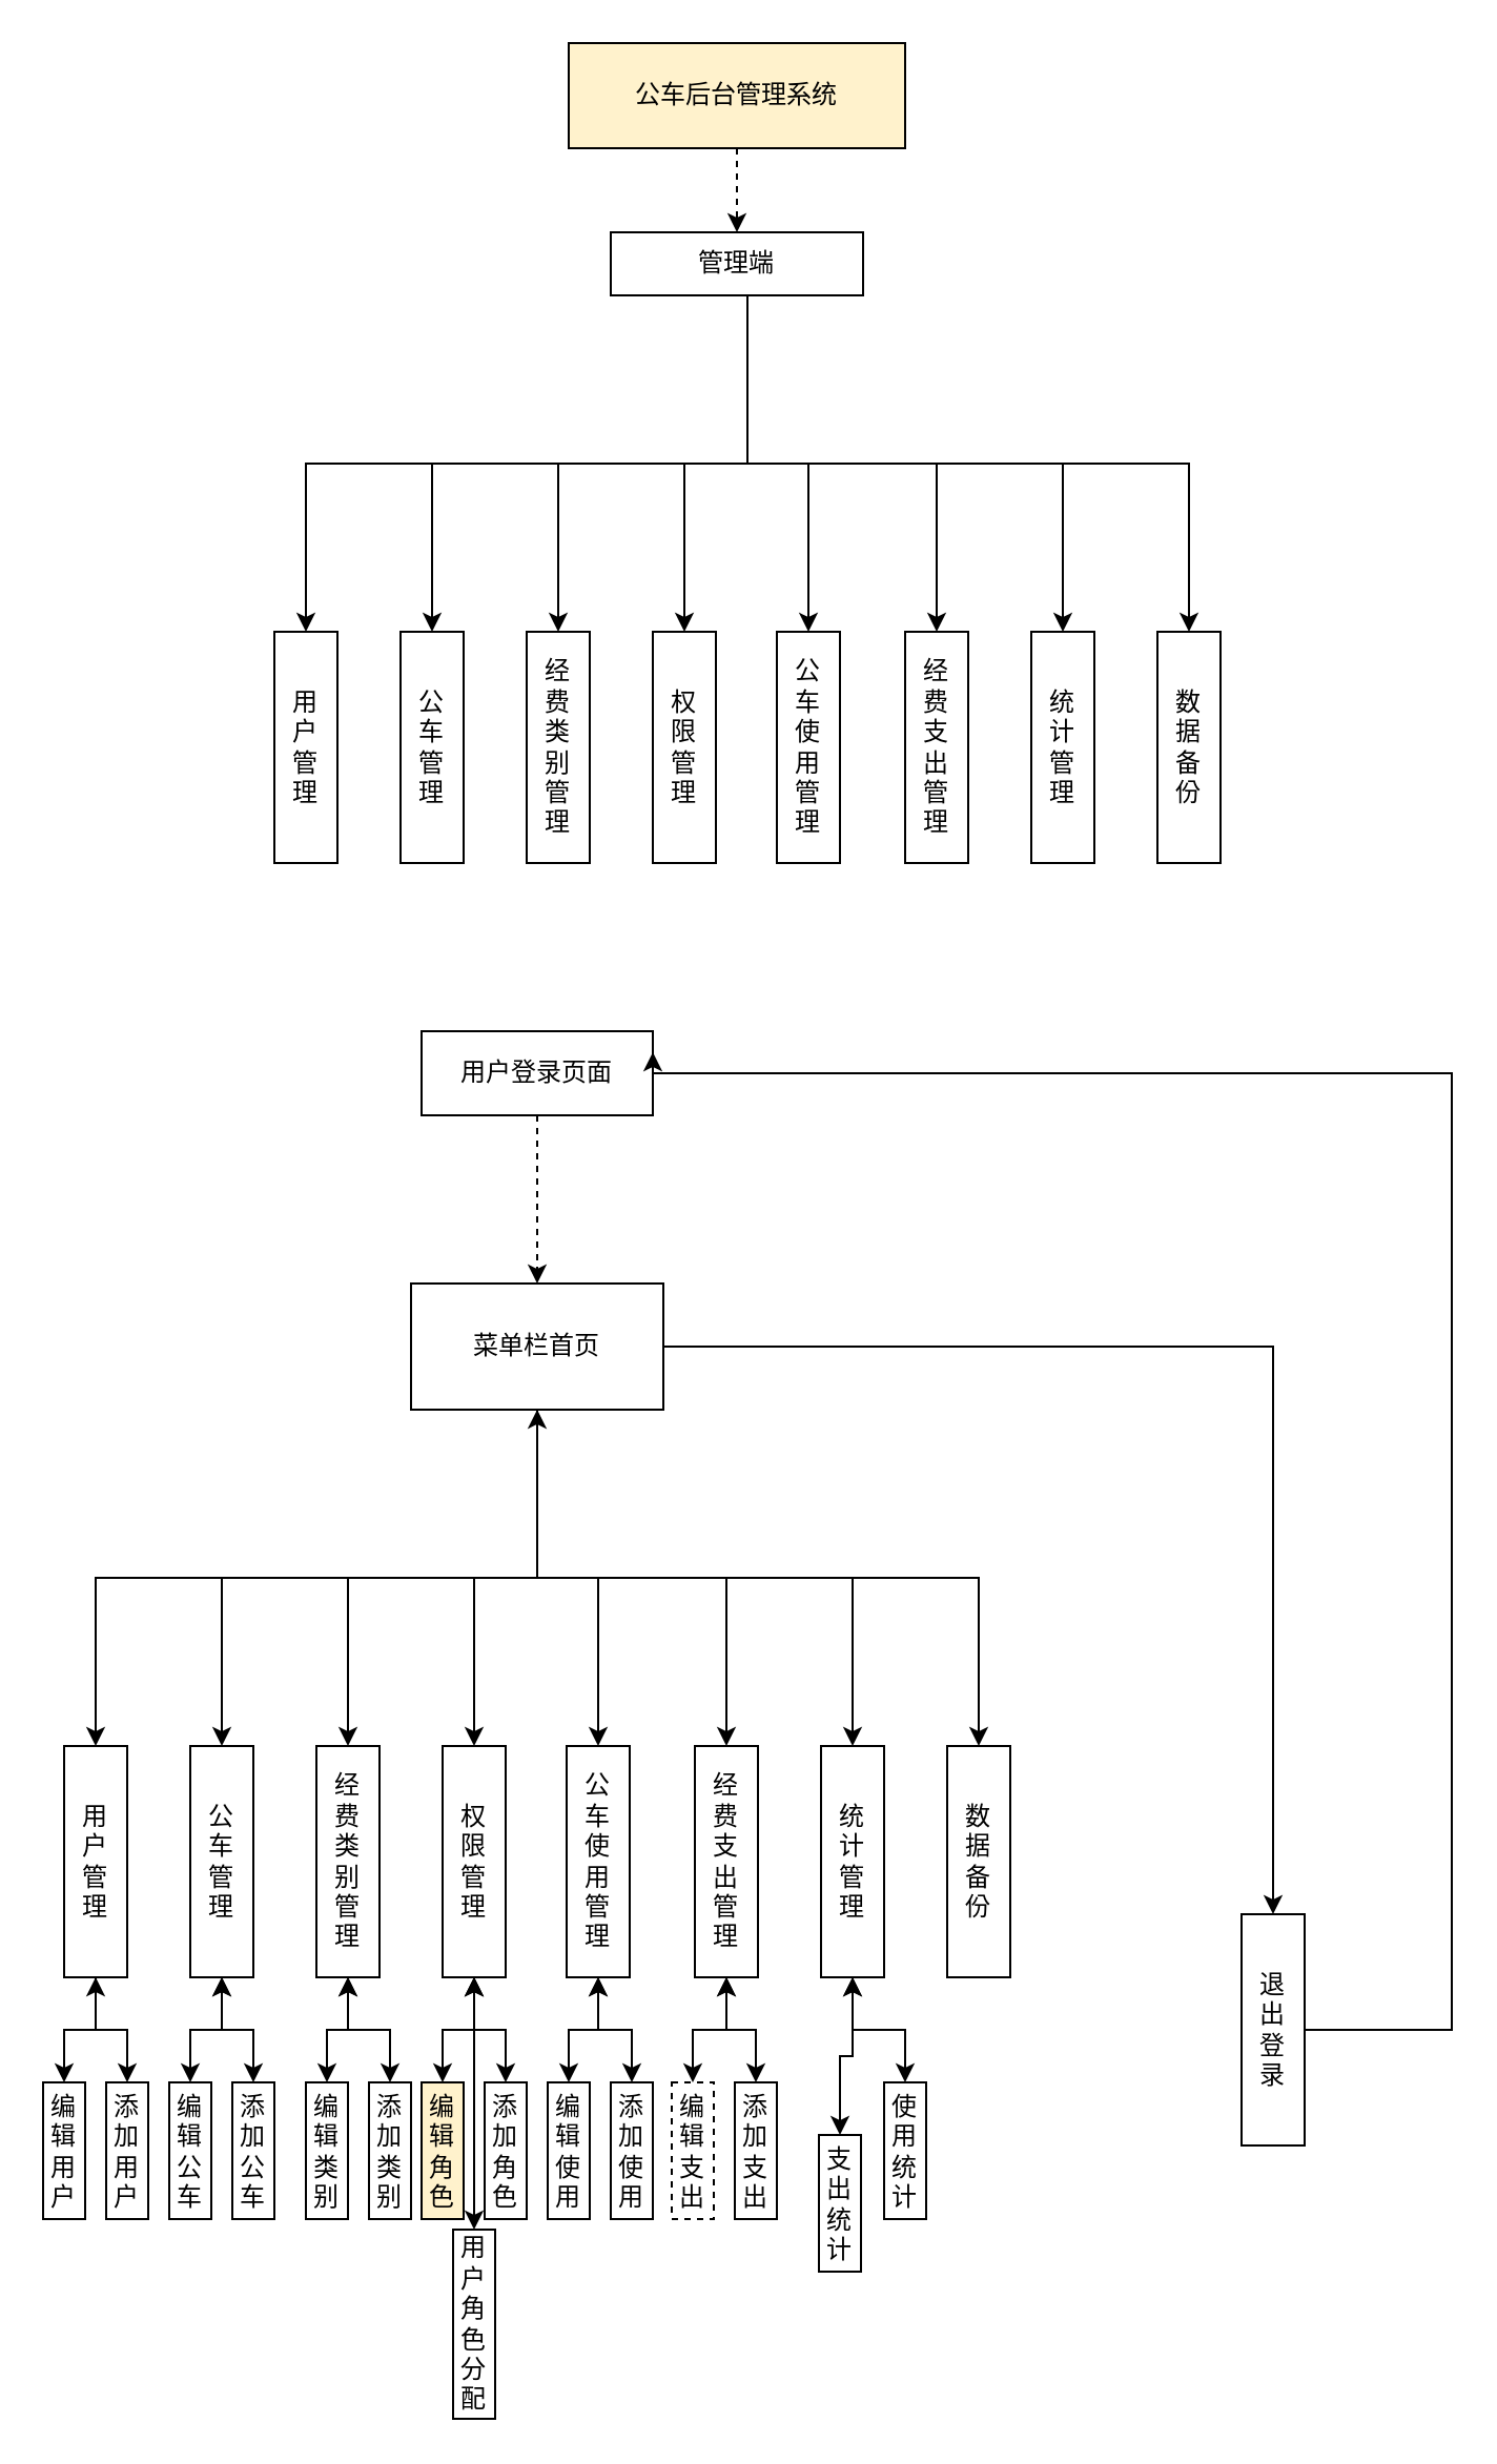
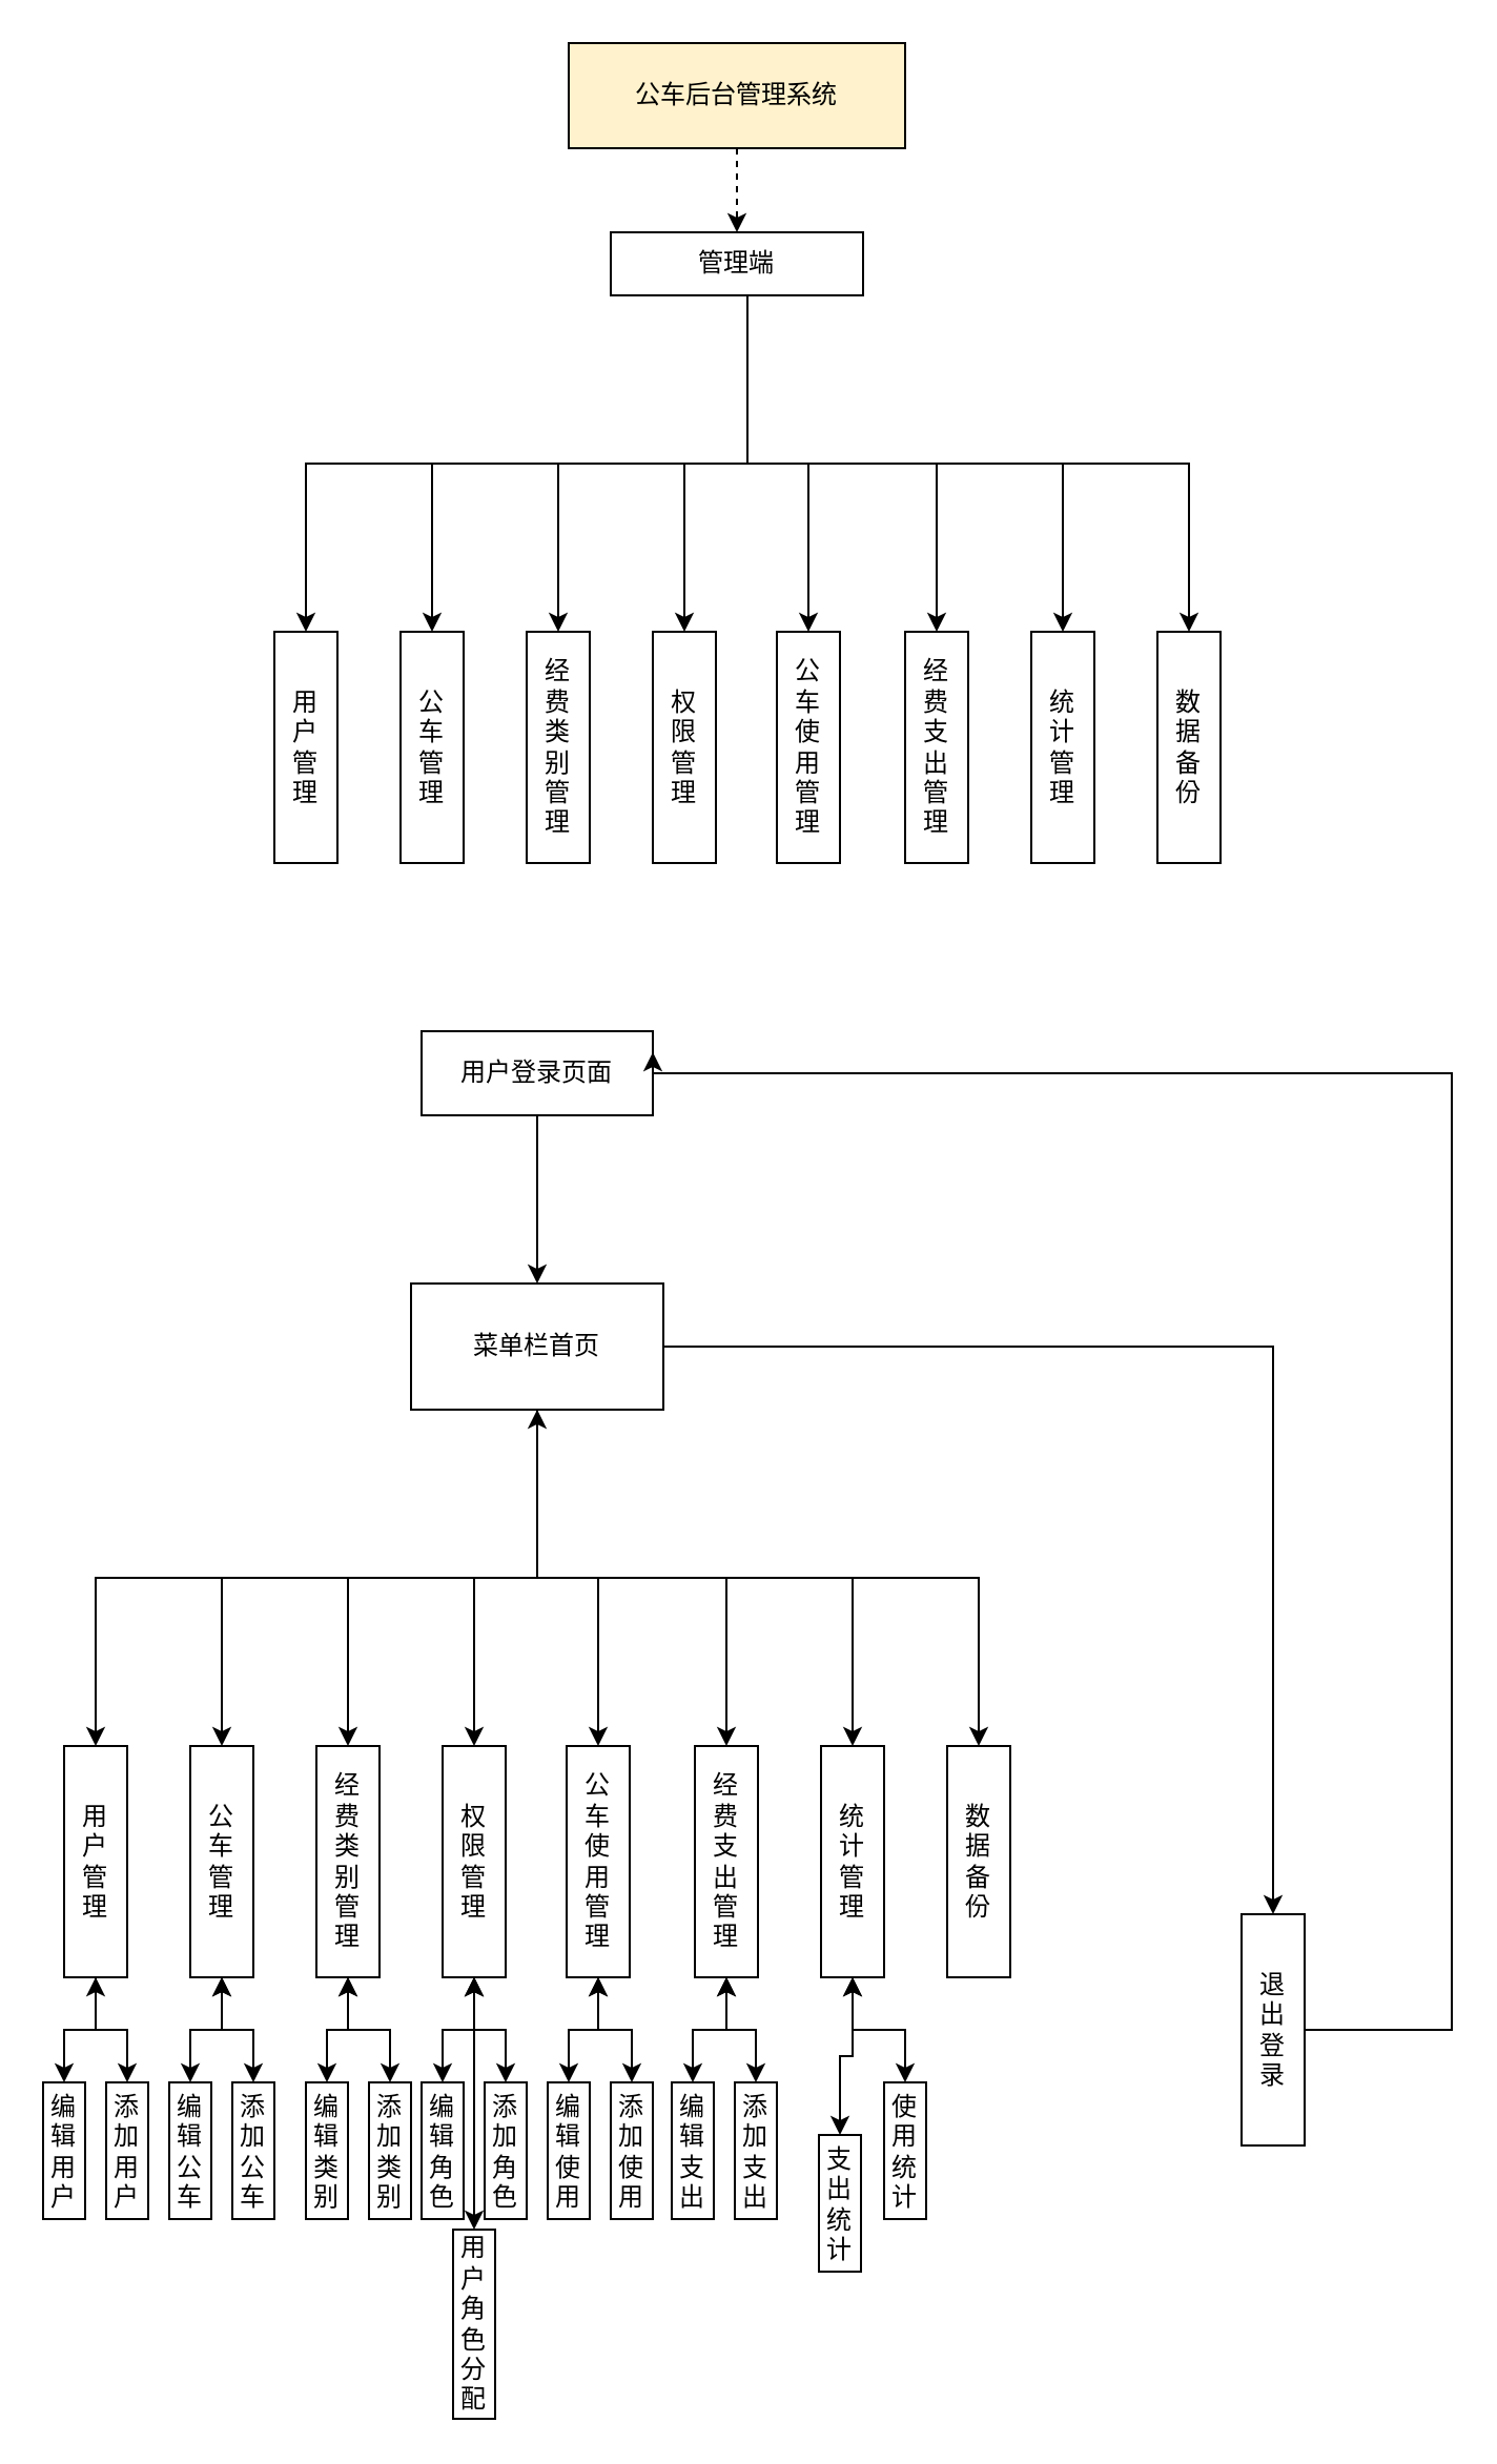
- <mxCell id="21" value="" style="edgeStyle=orthogonalEdgeStyle;rounded=0;orthogonalLoop=1;jettySize=auto;html=1;dashed=1;" edge="1" parent="1" source="22" target="24"><mxGeometry relative="1" as="geometry" /></mxCell>
+ <mxCell id="21" value="" style="edgeStyle=orthogonalEdgeStyle;rounded=0;orthogonalLoop=1;jettySize=auto;html=1;" edge="1" parent="1" source="22" target="24"><mxGeometry relative="1" as="geometry" /></mxCell>
- <mxCell id="64" value="编&lt;br&gt;辑&lt;br&gt;角色" style="rounded=0;whiteSpace=wrap;html=1;fillColor=#fff2cc;" vertex="1" parent="1"><mxGeometry x="200" y="990" width="20" height="65" as="geometry" /></mxCell>
+ <mxCell id="64" value="编&lt;br&gt;辑&lt;br&gt;角色" style="rounded=0;whiteSpace=wrap;html=1;" vertex="1" parent="1"><mxGeometry x="200" y="990" width="20" height="65" as="geometry" /></mxCell>
- <mxCell id="68" value="编&lt;br&gt;辑&lt;br&gt;支出" style="rounded=0;whiteSpace=wrap;html=1;dashed=1;" vertex="1" parent="1"><mxGeometry x="319" y="990" width="20" height="65" as="geometry" /></mxCell>
+ <mxCell id="68" value="编&lt;br&gt;辑&lt;br&gt;支出" style="rounded=0;whiteSpace=wrap;html=1;" vertex="1" parent="1"><mxGeometry x="319" y="990" width="20" height="65" as="geometry" /></mxCell>
